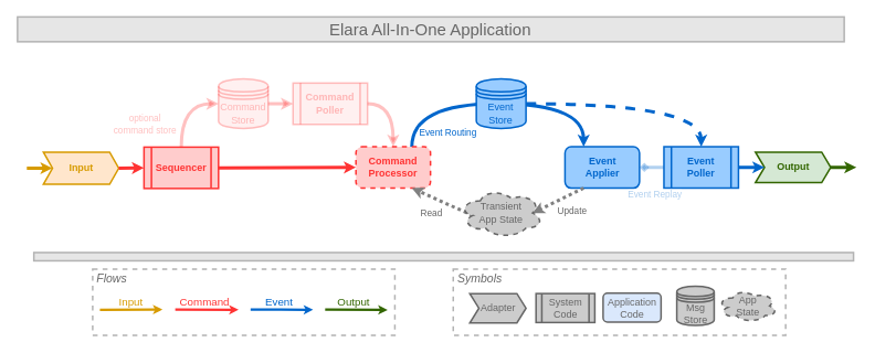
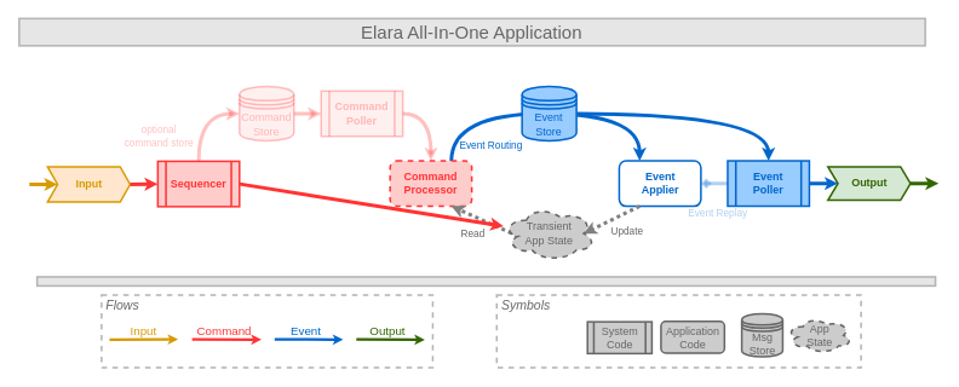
- <mxCell id="16" style="orthogonalLoop=1;jettySize=auto;html=1;entryX=0.5;entryY=0;entryDx=0;entryDy=0;fontColor=#336600;strokeWidth=4;endSize=2;strokeColor=#0066CC;edgeStyle=orthogonalEdgeStyle;curved=1;exitX=1;exitY=0.5;exitDx=0;exitDy=0;dashed=1;" parent="1" source="11" target="14" edge="1"><mxGeometry relative="1" as="geometry"><mxPoint x="506.52" y="187" as="sourcePoint" /><mxPoint x="721.52" y="187" as="targetPoint" /></mxGeometry></mxCell>
+ <mxCell id="16" style="orthogonalLoop=1;jettySize=auto;html=1;entryX=0.5;entryY=0;entryDx=0;entryDy=0;fontColor=#336600;strokeWidth=4;endSize=2;strokeColor=#0066CC;edgeStyle=orthogonalEdgeStyle;curved=1;exitX=1;exitY=0.5;exitDx=0;exitDy=0;" parent="1" source="11" target="14" edge="1"><mxGeometry relative="1" as="geometry"><mxPoint x="506.52" y="187" as="sourcePoint" /><mxPoint x="721.52" y="187" as="targetPoint" /></mxGeometry></mxCell>
- <mxCell id="41" style="rounded=0;orthogonalLoop=1;jettySize=auto;html=1;fontColor=#FF3333;strokeWidth=4;strokeColor=#FF3333;endSize=2;entryX=0;entryY=0.5;entryDx=0;entryDy=0;exitX=1;exitY=0.5;exitDx=0;exitDy=0;" parent="1" source="5" target="4" edge="1"><mxGeometry relative="1" as="geometry"><mxPoint x="144.02" y="212" as="sourcePoint" /><mxPoint x="183.02" y="212.5" as="targetPoint" /></mxGeometry></mxCell>
+ <mxCell id="41" style="rounded=0;orthogonalLoop=1;jettySize=auto;html=1;fontColor=#FF3333;strokeWidth=4;strokeColor=#FF3333;endSize=2;exitX=1;exitY=0.5;exitDx=0;exitDy=0;" parent="1" source="5" target="43" edge="1"><mxGeometry relative="1" as="geometry"><mxPoint x="144.02" y="212" as="sourcePoint" /><mxPoint x="183.02" y="212.5" as="targetPoint" /></mxGeometry></mxCell>
- <mxCell id="10" value="Event&lt;br&gt;Applier" style="rounded=1;whiteSpace=wrap;html=1;align=center;strokeWidth=2;fontStyle=1;strokeColor=#0066CC;fontColor=#0066CC;fillColor=#99CCFF;" parent="1" vertex="1"><mxGeometry x="681.51" y="177" width="90" height="50" as="geometry" /></mxCell>
+ <mxCell id="10" value="Event&lt;br&gt;Applier" style="rounded=1;whiteSpace=wrap;html=1;align=center;strokeWidth=2;fontStyle=1;strokeColor=#0066CC;fontColor=#0066CC;fillColor=#ffffff;" parent="1" vertex="1"><mxGeometry x="681.51" y="177" width="90" height="50" as="geometry" /></mxCell>
- <mxCell id="31" value="&lt;span style=&quot;font-weight: normal&quot;&gt;Application&lt;br&gt;Code&lt;/span&gt;" style="rounded=1;whiteSpace=wrap;html=1;align=center;strokeWidth=2;fontStyle=1;fontColor=#666666;strokeColor=#666666;fillColor=#dae8fc;" parent="1" vertex="1"><mxGeometry x="727.52" y="354.13" width="70" height="35" as="geometry" /></mxCell>
+ <mxCell id="31" value="&lt;span style=&quot;font-weight: normal&quot;&gt;Application&lt;br&gt;Code&lt;/span&gt;" style="rounded=1;whiteSpace=wrap;html=1;align=center;strokeWidth=2;fontStyle=1;fontColor=#666666;strokeColor=#666666;fillColor=#CCCCCC;" parent="1" vertex="1"><mxGeometry x="727.52" y="354.13" width="70" height="35" as="geometry" /></mxCell>
- <mxCell id="29" value="Adapter" style="shape=step;perimeter=stepPerimeter;whiteSpace=wrap;html=1;fixedSize=1;align=center;strokeWidth=2;fontStyle=0;size=11;fontColor=#666666;strokeColor=#666666;fillColor=#CCCCCC;" parent="1" vertex="1"><mxGeometry x="566.52" y="354.63" width="67.89" height="35.5" as="geometry" /></mxCell>
